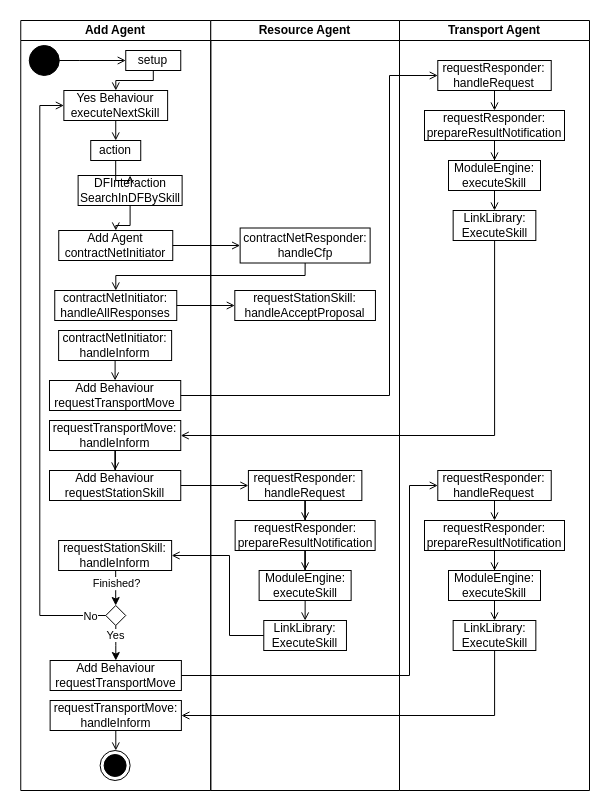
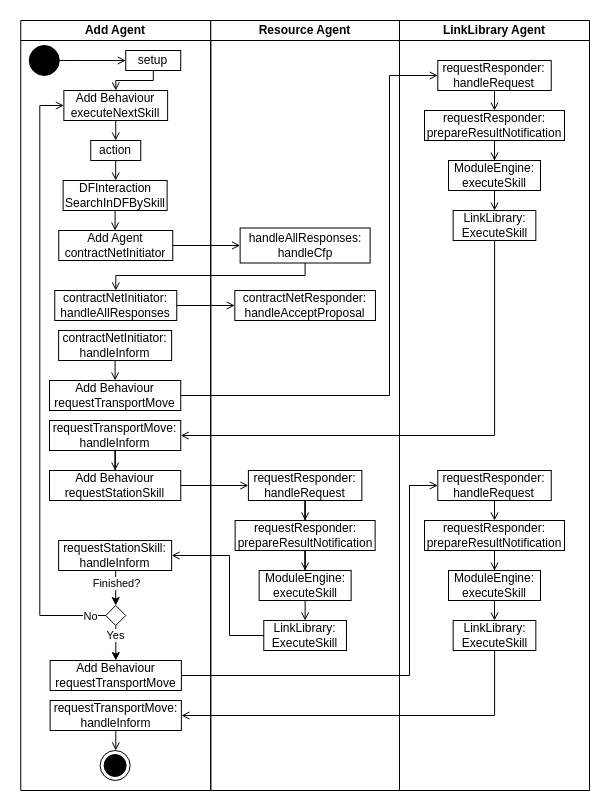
- <mxCell id="43" value="Transport Agent" style="swimlane;whiteSpace=wrap;html=1;startSize=20;" parent="1" vertex="1"><mxGeometry x="399" width="190" height="770" as="geometry" y="20" /></mxCell>
+ <mxCell id="43" value="LinkLibrary Agent" style="swimlane;whiteSpace=wrap;html=1;startSize=20;" parent="1" vertex="1"><mxGeometry x="399" width="190" height="770" as="geometry" y="20" /></mxCell>
- <mxCell id="5" value="Yes Behaviour executeNextSkill" style="rounded=0;whiteSpace=wrap;html=1;" parent="2" vertex="1"><mxGeometry x="43.12" y="70" width="103.75" height="30" as="geometry" /></mxCell>
+ <mxCell id="5" value="Add Behaviour executeNextSkill" style="rounded=0;whiteSpace=wrap;html=1;" parent="2" vertex="1"><mxGeometry x="43.12" y="70" width="103.75" height="30" as="geometry" /></mxCell>
- <mxCell id="7" value="&lt;div&gt;DFInteraction&lt;/div&gt;SearchInDFBySkill" style="rounded=0;whiteSpace=wrap;html=1;" parent="2" vertex="1"><mxGeometry x="57.37" y="155" width="104" height="30" as="geometry" /></mxCell>
+ <mxCell id="7" value="&lt;div&gt;DFInteraction&lt;/div&gt;SearchInDFBySkill" style="rounded=0;whiteSpace=wrap;html=1;" parent="2" vertex="1"><mxGeometry x="42.37" y="160" width="104" height="30" as="geometry" /></mxCell>
- <mxCell id="34" value="&lt;div&gt;contractNetResponder:&lt;/div&gt;handleCfp" style="rounded=0;whiteSpace=wrap;html=1;" parent="33" vertex="1"><mxGeometry x="29.38" y="207.5" width="130" height="35" as="geometry" /></mxCell>
+ <mxCell id="34" value="&lt;div&gt;handleAllResponses:&lt;/div&gt;handleCfp" style="rounded=0;whiteSpace=wrap;html=1;" parent="33" vertex="1"><mxGeometry x="29.38" y="207.5" width="130" height="35" as="geometry" /></mxCell>
- <mxCell id="35" value="requestStationSkill:&lt;div&gt;handleAcceptProposal&lt;/div&gt;" style="rounded=0;whiteSpace=wrap;html=1;" parent="33" vertex="1"><mxGeometry x="24.06" y="270" width="140.63" height="30" as="geometry" /></mxCell>
+ <mxCell id="35" value="contractNetResponder:&lt;div&gt;handleAcceptProposal&lt;/div&gt;" style="rounded=0;whiteSpace=wrap;html=1;" parent="33" vertex="1"><mxGeometry x="24.06" y="270" width="140.63" height="30" as="geometry" /></mxCell>
